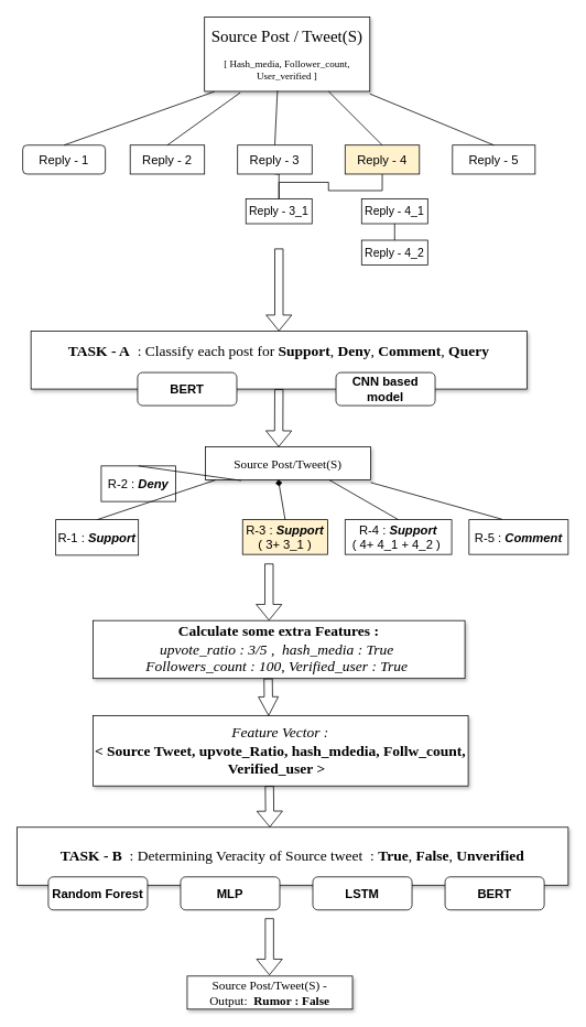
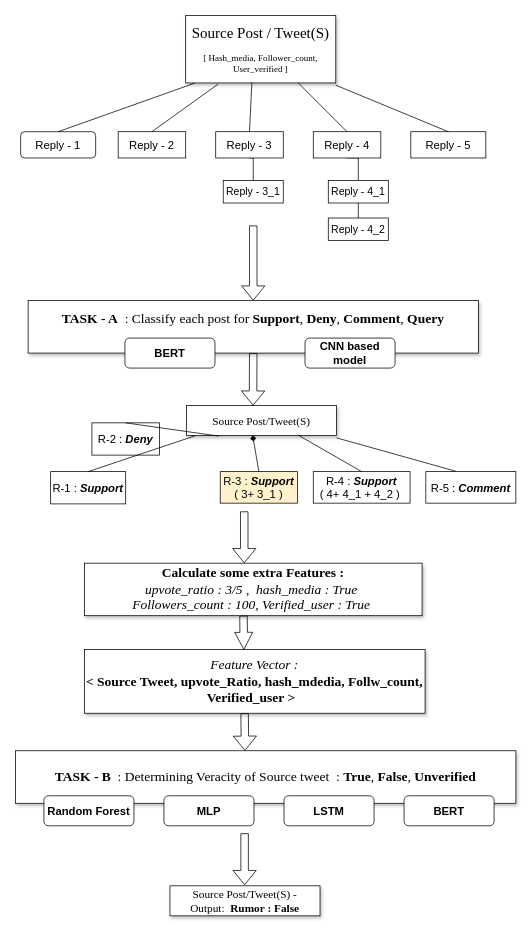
- <mxCell id="8" value="&lt;font style=&quot;font-size: 15px;&quot;&gt;Reply - 4&lt;/font&gt;" style="rounded=0;whiteSpace=wrap;html=1;fontSize=15;fillColor=#fff2cc;" parent="1" vertex="1"><mxGeometry x="417" y="175" width="90" height="35" as="geometry" /></mxCell>
+ <mxCell id="8" value="&lt;font style=&quot;font-size: 15px;&quot;&gt;Reply - 4&lt;/font&gt;" style="rounded=0;whiteSpace=wrap;html=1;fontSize=15;" parent="1" vertex="1"><mxGeometry x="417" y="175" width="90" height="35" as="geometry" /></mxCell>
- <mxCell id="7" style="edgeStyle=orthogonalEdgeStyle;rounded=0;orthogonalLoop=1;jettySize=auto;html=1;exitX=0.5;exitY=1;exitDx=0;exitDy=0;endArrow=none;endFill=0;" parent="1" source="8" target="9" edge="1"><mxGeometry relative="1" as="geometry" /></mxCell>
+ <mxCell id="7" style="edgeStyle=orthogonalEdgeStyle;rounded=0;orthogonalLoop=1;jettySize=auto;html=1;exitX=0.5;exitY=1;exitDx=0;exitDy=0;entryX=0.5;entryY=0;entryDx=0;entryDy=0;endArrow=none;endFill=0;" parent="1" source="8" target="11" edge="1"><mxGeometry relative="1" as="geometry" /></mxCell>
